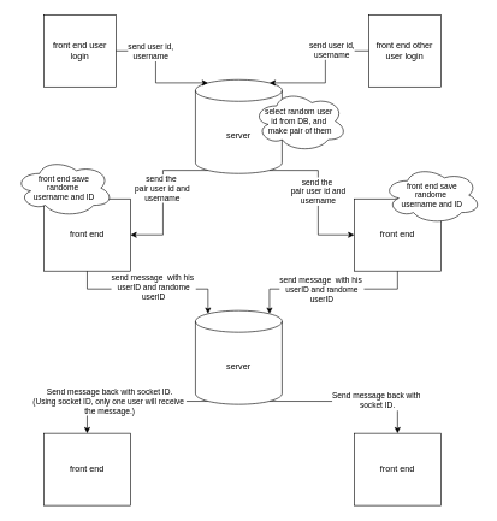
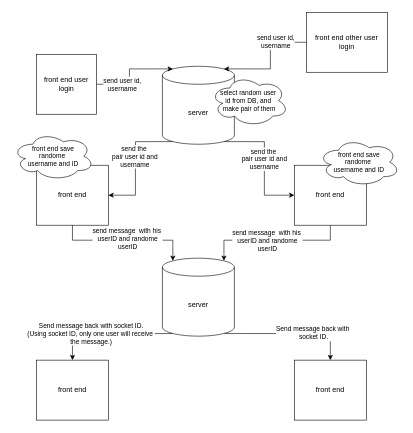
- <mxCell id="2" value="front end user login" style="whiteSpace=wrap;html=1;aspect=fixed;" parent="1" vertex="1"><mxGeometry x="60" y="20" width="100" height="100" as="geometry" /></mxCell>
+ <mxCell id="2" value="front end user login" style="whiteSpace=wrap;html=1;aspect=fixed;" parent="1" vertex="1"><mxGeometry x="60" y="90" width="100" height="100" as="geometry" /></mxCell>
- <mxCell id="19" value="front end other user login" style="whiteSpace=wrap;html=1;aspect=fixed;" vertex="1" parent="1"><mxGeometry x="510" y="20" width="100" height="100" as="geometry" /></mxCell>
+ <mxCell id="19" value="front end other user login" style="whiteSpace=wrap;html=1;aspect=fixed;" vertex="1" parent="1"><mxGeometry x="510" y="20" width="135" height="100" as="geometry" /></mxCell>
